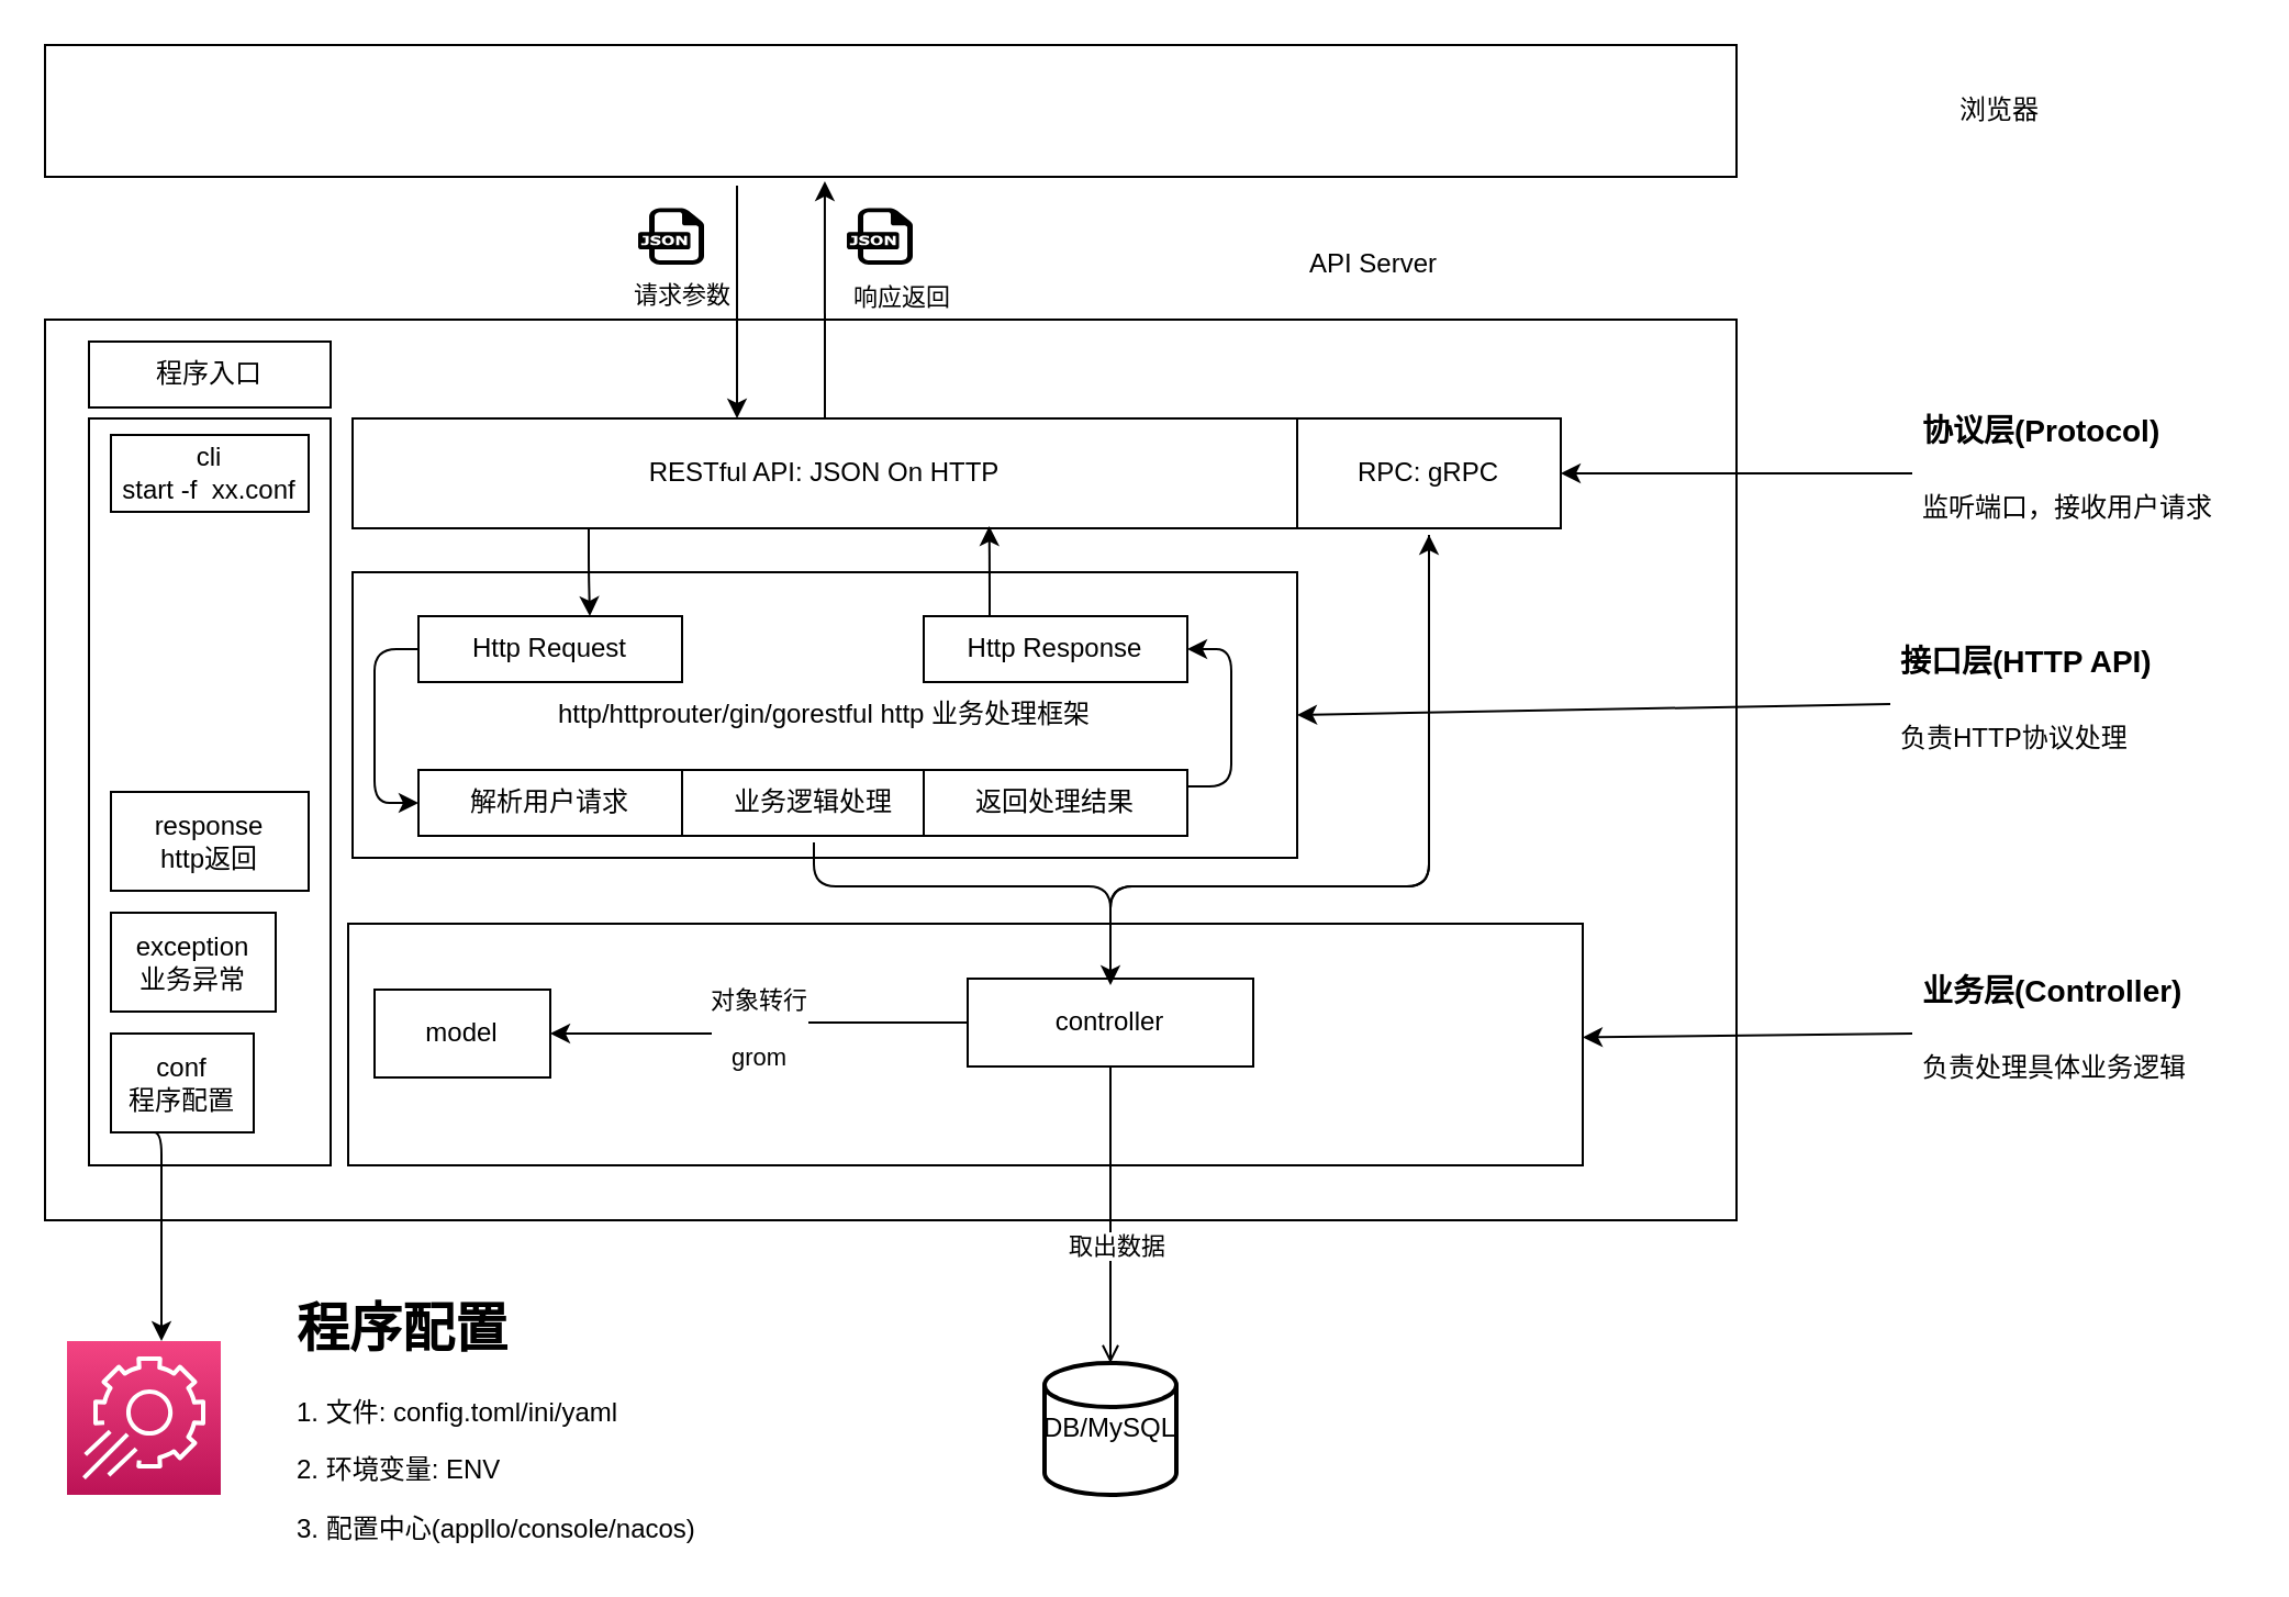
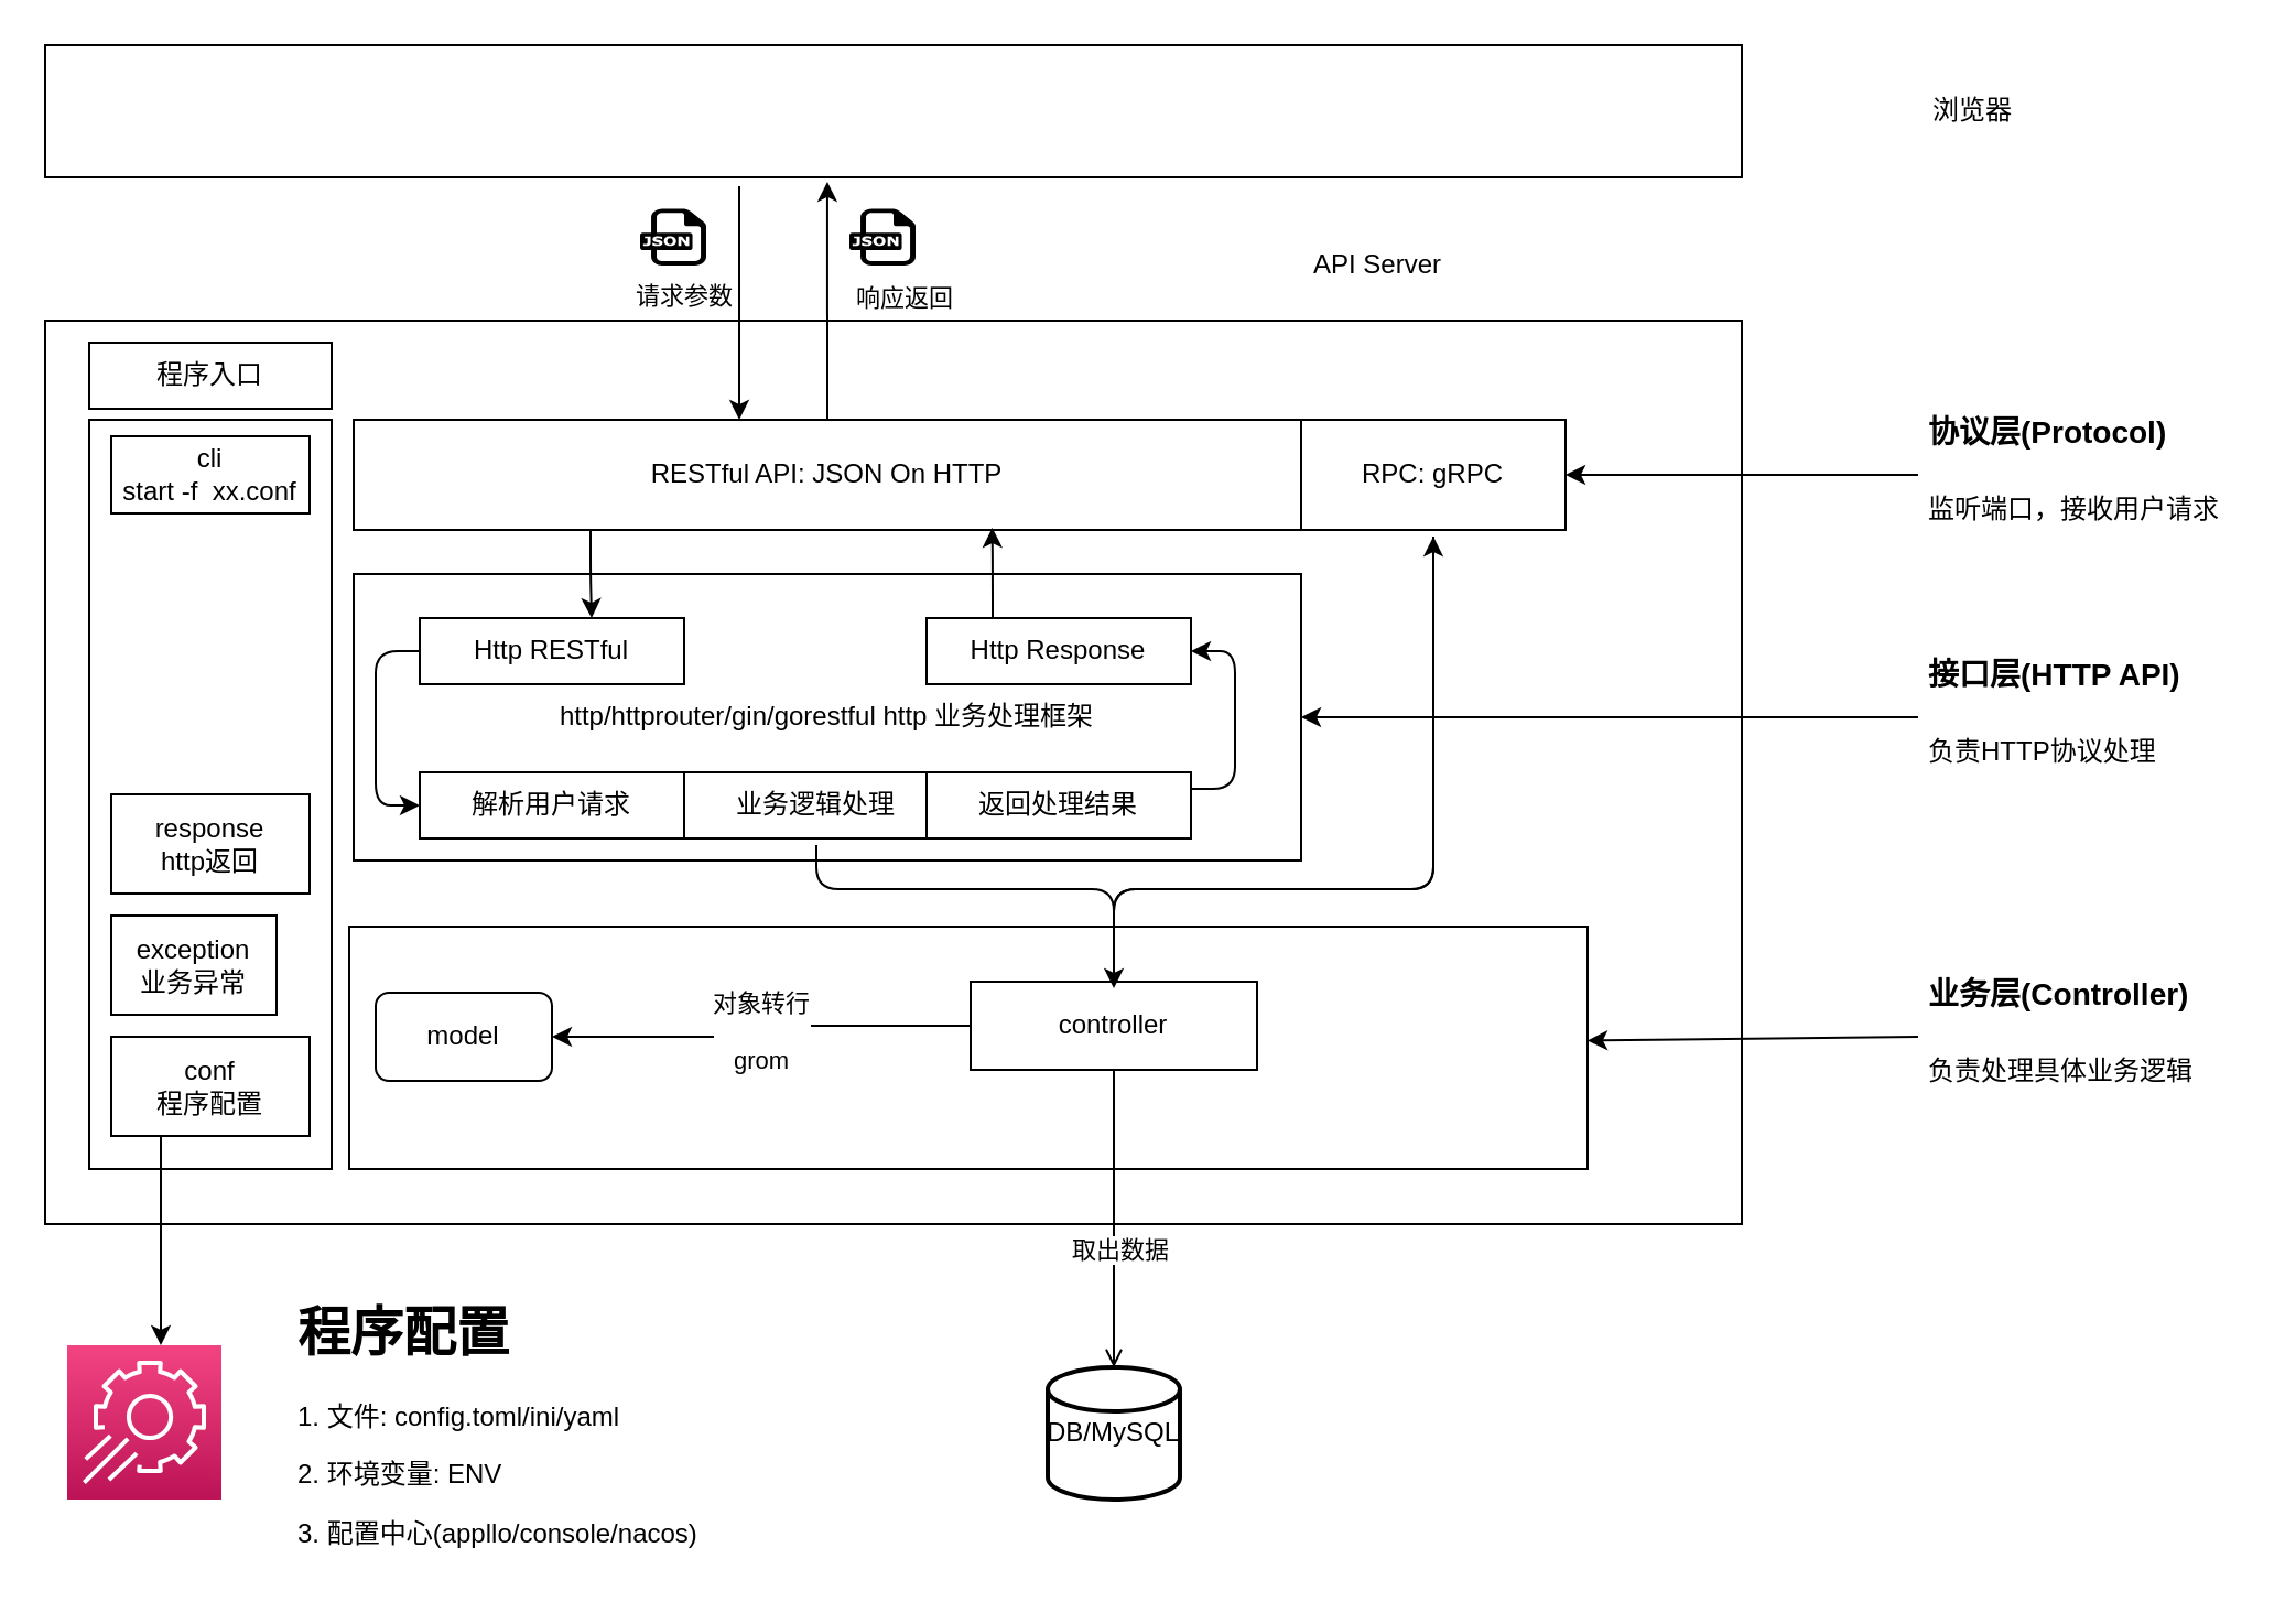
- <mxCell id="12" value="浏览器" style="text;html=1;strokeColor=none;fillColor=none;align=center;verticalAlign=middle;whiteSpace=wrap;rounded=0;" parent="1" vertex="1"><mxGeometry x="880" y="35" width="60" height="30" as="geometry" /></mxCell>
+ <mxCell id="12" value="浏览器" style="text;html=1;strokeColor=none;fillColor=none;align=center;verticalAlign=middle;whiteSpace=wrap;rounded=0;" parent="1" vertex="1"><mxGeometry x="865" y="35" width="60" height="30" as="geometry" /></mxCell>
- <mxCell id="15" value="Http Request" style="rounded=0;whiteSpace=wrap;html=1;" parent="1" vertex="1"><mxGeometry x="190" y="280" width="120" height="30" as="geometry" /></mxCell>
+ <mxCell id="15" value="Http RESTful" style="rounded=0;whiteSpace=wrap;html=1;" parent="1" vertex="1"><mxGeometry x="190" y="280" width="120" height="30" as="geometry" /></mxCell>
- <mxCell id="44" value="&lt;h1 style=&quot;line-height: 100%;&quot;&gt;&lt;span style=&quot;font-size: 14px;&quot;&gt;接口层(HTTP API)&lt;/span&gt;&lt;/h1&gt;&lt;p&gt;负责HTTP协议处理&lt;/p&gt;" style="text;html=1;strokeColor=none;fillColor=none;spacing=5;spacingTop=-20;whiteSpace=wrap;overflow=hidden;rounded=0;" vertex="1" parent="1"><mxGeometry x="860" y="280" width="150" height="80" as="geometry" /></mxCell>
+ <mxCell id="44" value="&lt;h1 style=&quot;line-height: 100%;&quot;&gt;&lt;span style=&quot;font-size: 14px;&quot;&gt;接口层(HTTP API)&lt;/span&gt;&lt;/h1&gt;&lt;p&gt;负责HTTP协议处理&lt;/p&gt;" style="text;html=1;strokeColor=none;fillColor=none;spacing=5;spacingTop=-20;whiteSpace=wrap;overflow=hidden;rounded=0;" vertex="1" parent="1"><mxGeometry x="870" y="285" width="150" height="80" as="geometry" /></mxCell>
- <mxCell id="29" value="model" style="rounded=0;whiteSpace=wrap;html=1;" parent="1" vertex="1"><mxGeometry x="170" y="450" width="80" height="40" as="geometry" /></mxCell>
+ <mxCell id="29" value="model" style="whiteSpace=wrap;html=1;rounded=1;" parent="1" vertex="1"><mxGeometry x="170" y="450" width="80" height="40" as="geometry" /></mxCell>
- <mxCell id="36" value="conf&lt;br&gt;程序配置" style="rounded=0;whiteSpace=wrap;html=1;" parent="1" vertex="1"><mxGeometry x="50" y="470" width="65" height="45" as="geometry" /></mxCell>
+ <mxCell id="36" value="conf&lt;br&gt;程序配置" style="rounded=0;whiteSpace=wrap;html=1;" parent="1" vertex="1"><mxGeometry x="50" y="470" width="90" height="45" as="geometry" /></mxCell>
